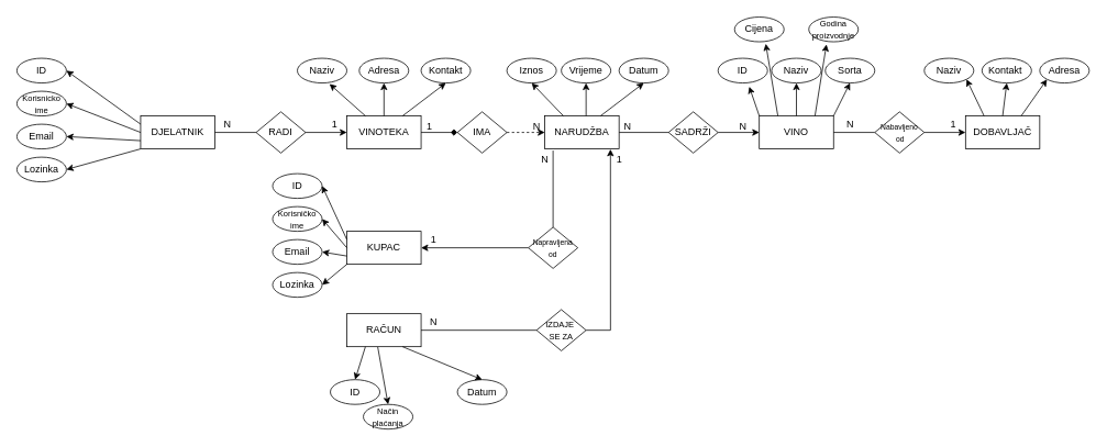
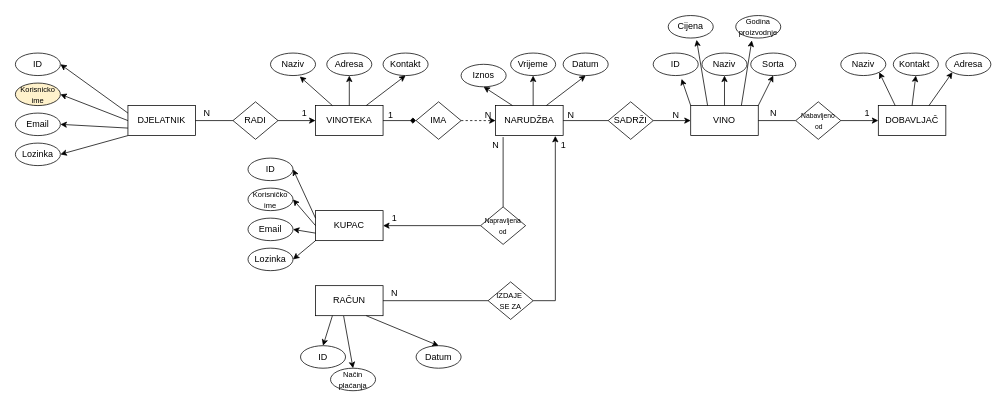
- <mxCell id="41" value="Iznos" style="ellipse;whiteSpace=wrap;html=1;" parent="1" vertex="1"><mxGeometry x="614" y="70" width="60" height="30" as="geometry" /></mxCell>
+ <mxCell id="41" value="Iznos" style="ellipse;whiteSpace=wrap;html=1;" parent="1" vertex="1"><mxGeometry x="614" y="85" width="60" height="30" as="geometry" /></mxCell>
- <mxCell id="28" value="&lt;font style=&quot;font-size: 10px;&quot;&gt;Korisnicko ime&lt;/font&gt;" style="ellipse;whiteSpace=wrap;html=1;" parent="1" vertex="1"><mxGeometry y="110" width="60" height="30" as="geometry" x="20" /></mxCell>
+ <mxCell id="28" value="&lt;font style=&quot;font-size: 10px;&quot;&gt;Korisnicko ime&lt;/font&gt;" style="ellipse;whiteSpace=wrap;html=1;fillColor=#fff2cc;" parent="1" vertex="1"><mxGeometry y="110" width="60" height="30" as="geometry" x="20" /></mxCell>
